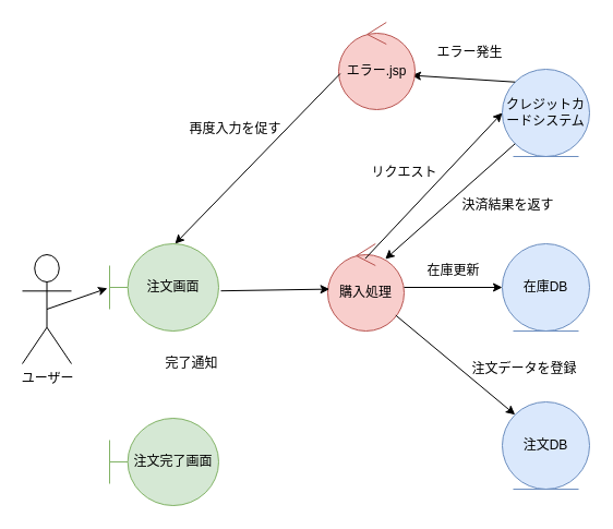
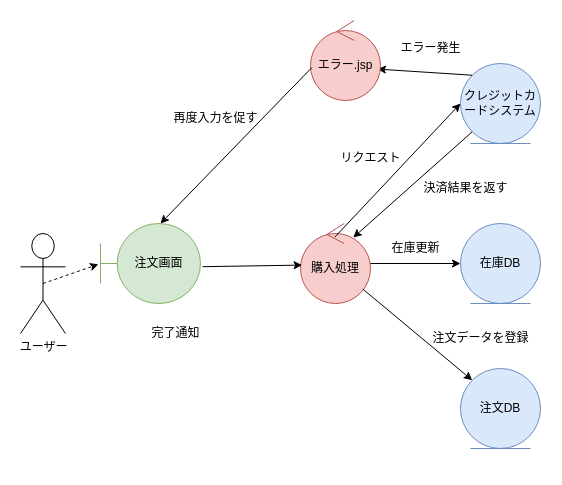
- <mxCell id="4" value="" style="endArrow=classic;html=1;exitX=0.5;exitY=0.5;exitDx=0;exitDy=0;exitPerimeter=0;entryX=-0.02;entryY=0.51;entryDx=0;entryDy=0;entryPerimeter=0;" edge="1" parent="1" source="2" target="3"><mxGeometry width="50" height="50" relative="1" as="geometry"><mxPoint x="180" y="343" as="sourcePoint" /><mxPoint x="230" y="293" as="targetPoint" /></mxGeometry></mxCell>
+ <mxCell id="4" value="" style="endArrow=classic;html=1;exitX=0.5;exitY=0.5;exitDx=0;exitDy=0;exitPerimeter=0;entryX=-0.02;entryY=0.51;entryDx=0;entryDy=0;entryPerimeter=0;dashed=1;" edge="1" parent="1" source="2" target="3"><mxGeometry width="50" height="50" relative="1" as="geometry"><mxPoint x="180" y="343" as="sourcePoint" /><mxPoint x="230" y="293" as="targetPoint" /></mxGeometry></mxCell>
- <mxCell id="23" value="注文完了画面" style="shape=umlBoundary;whiteSpace=wrap;html=1;fillColor=#d5e8d4;strokeColor=#82b366;" vertex="1" parent="1"><mxGeometry x="100" y="383" width="100" height="80" as="geometry" /></mxCell>
